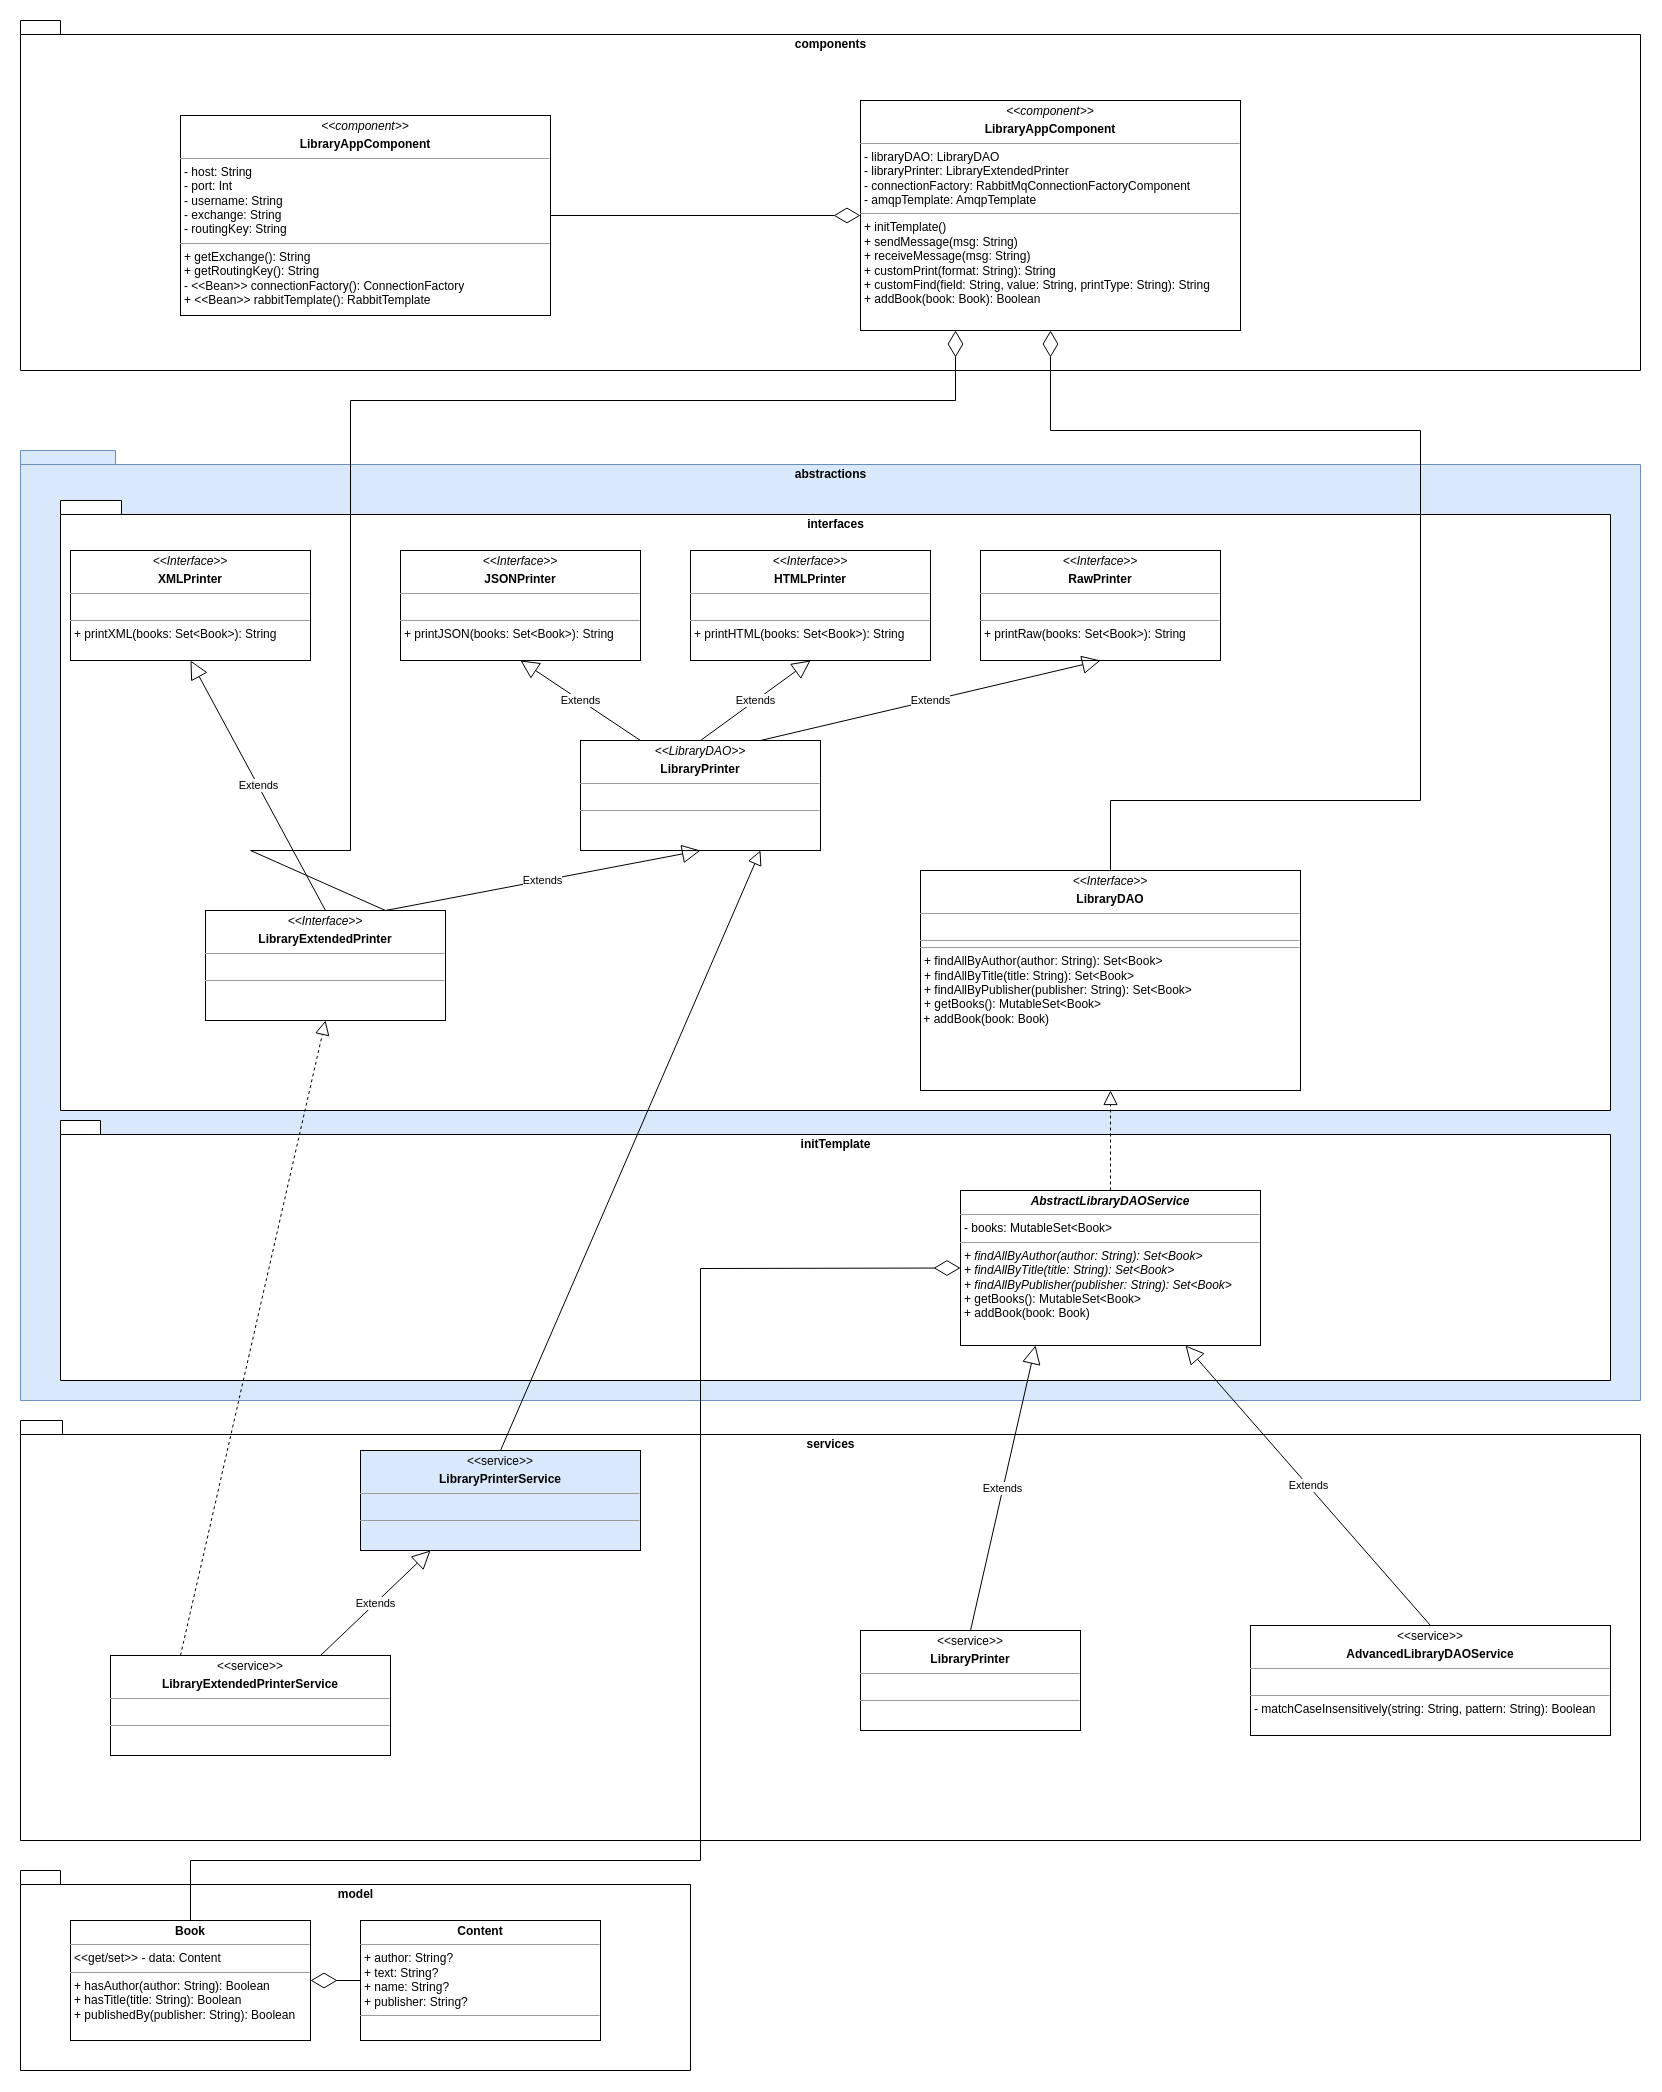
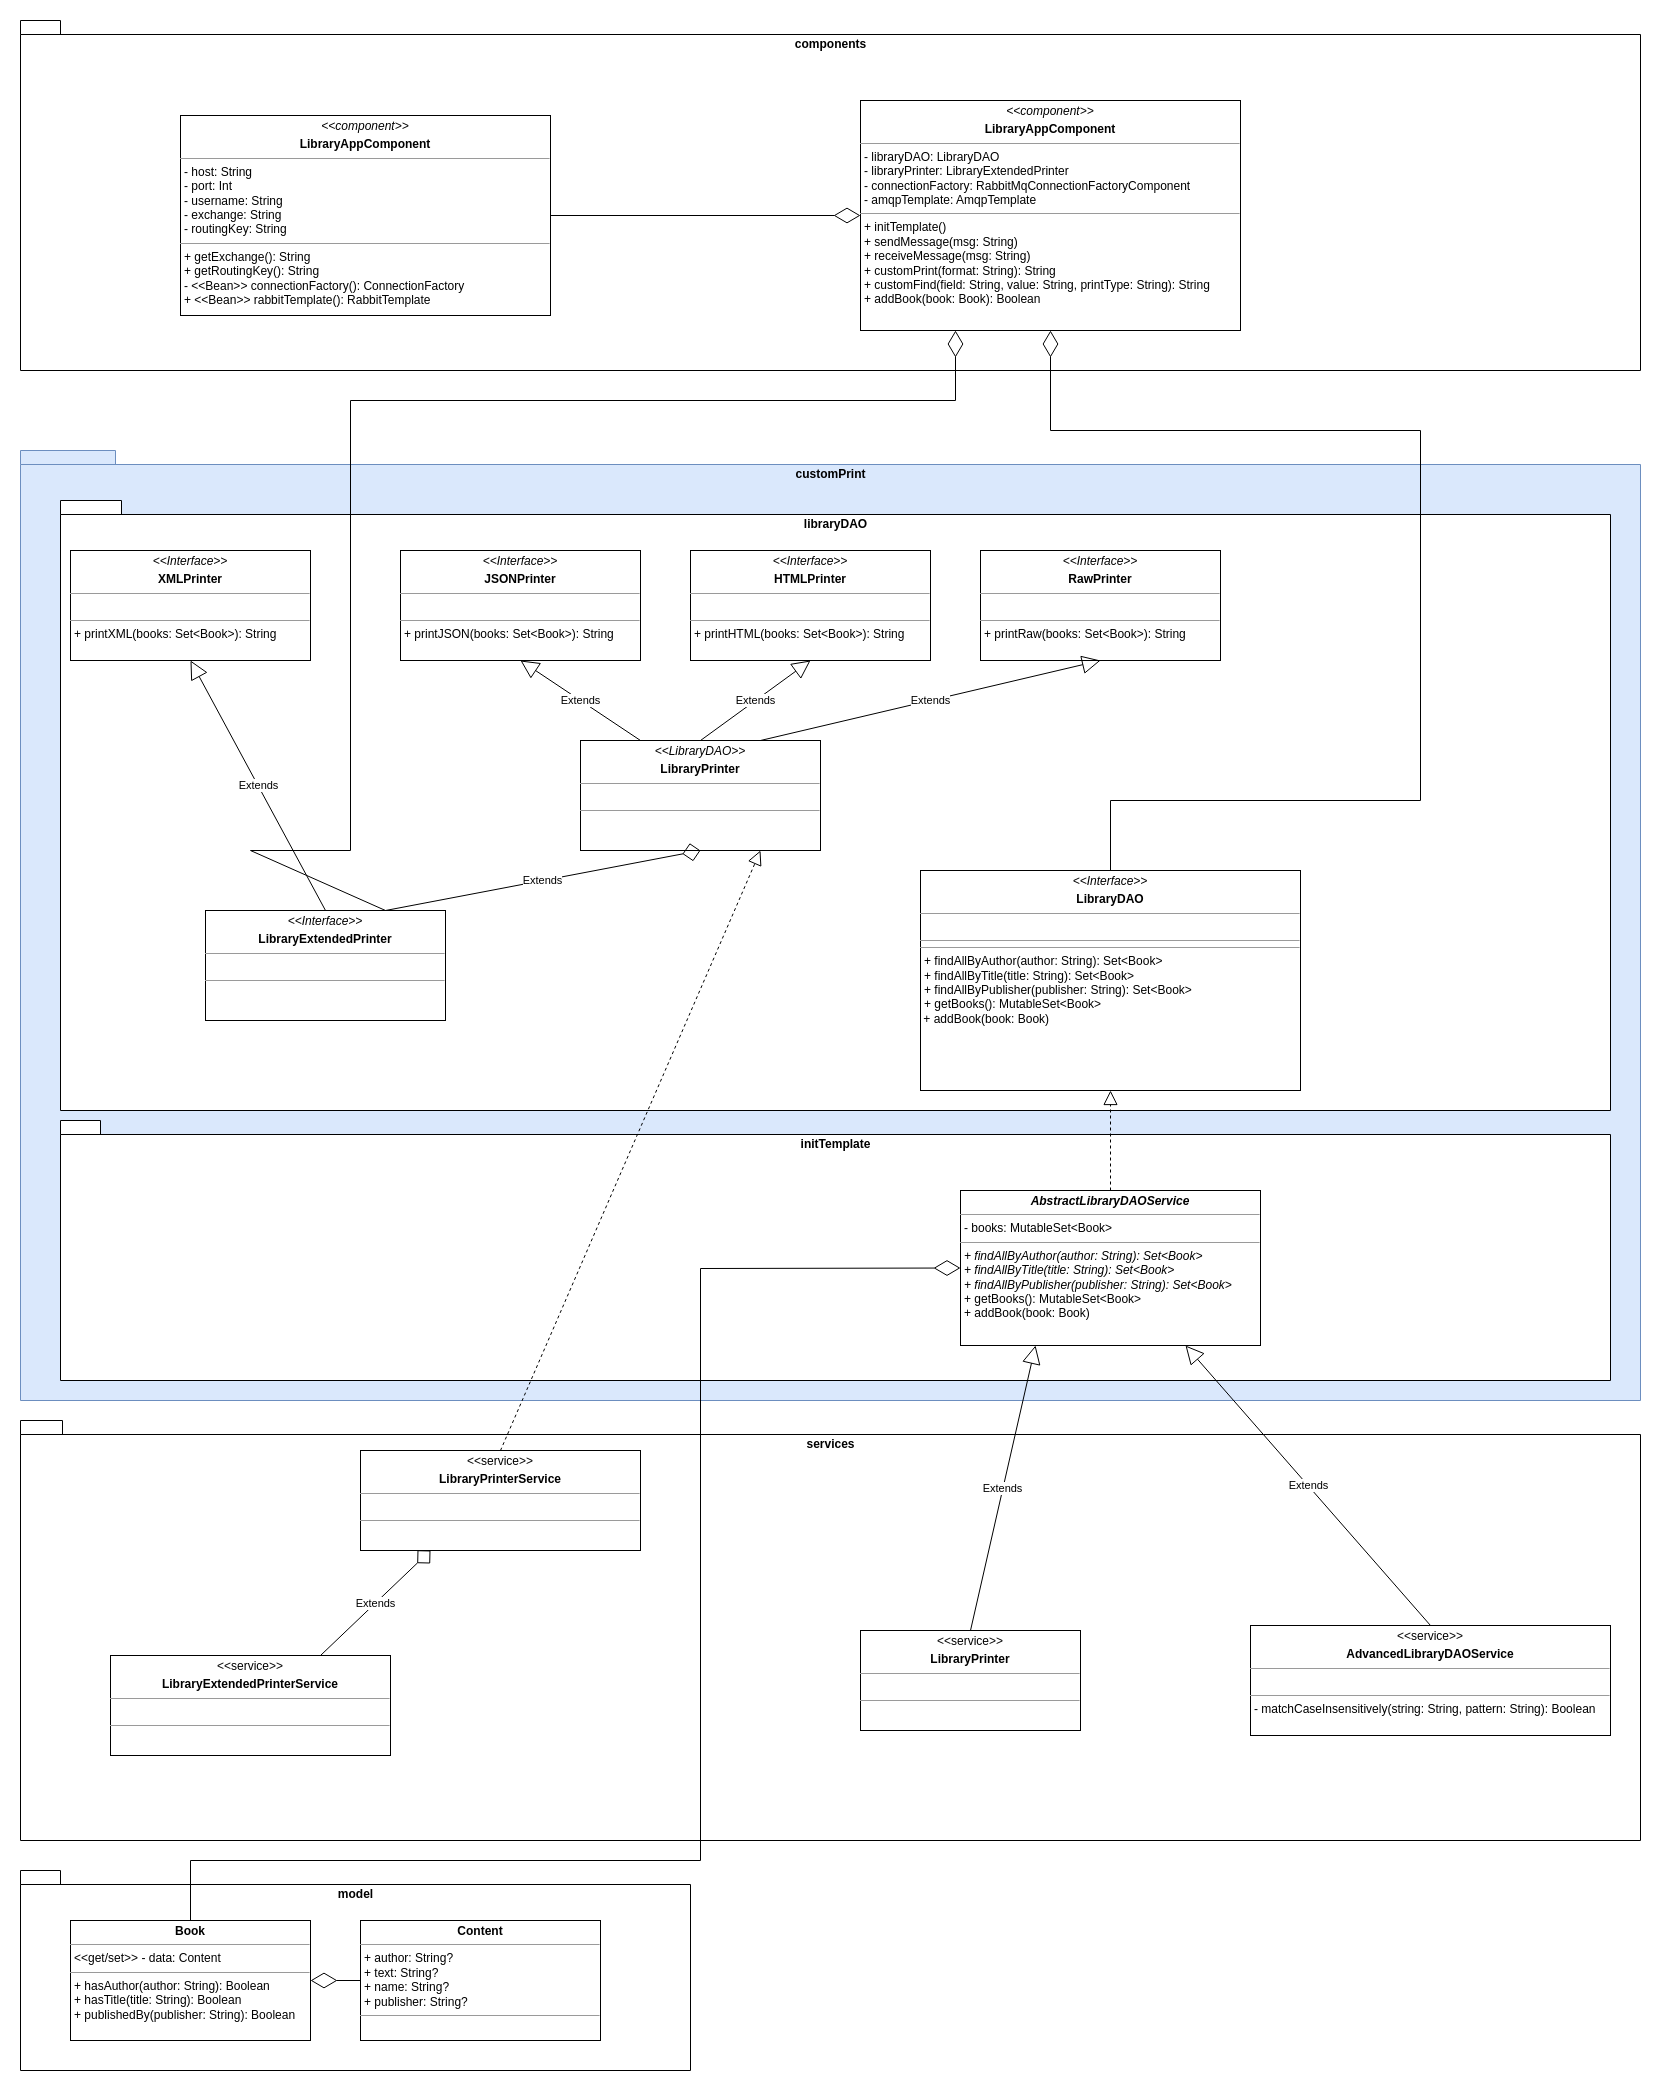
- <mxCell id="3" value="&lt;div&gt;abstractions&lt;/div&gt;&lt;div&gt;&lt;br&gt;&lt;/div&gt;" style="shape=folder;fontStyle=1;spacingTop=10;tabWidth=40;tabHeight=14;tabPosition=left;html=1;verticalAlign=top;fillColor=#dae8fc;strokeColor=#6c8ebf;" parent="1" vertex="1"><mxGeometry x="20" y="450" width="1620" height="950" as="geometry" /></mxCell>
+ <mxCell id="3" value="&lt;div&gt;customPrint&lt;/div&gt;&lt;div&gt;&lt;br&gt;&lt;/div&gt;" style="shape=folder;fontStyle=1;spacingTop=10;tabWidth=40;tabHeight=14;tabPosition=left;html=1;verticalAlign=top;fillColor=#dae8fc;strokeColor=#6c8ebf;" parent="1" vertex="1"><mxGeometry x="20" y="450" width="1620" height="950" as="geometry" /></mxCell>
- <mxCell id="4" value="&lt;div&gt;interfaces&lt;/div&gt;&lt;div&gt;&lt;br&gt;&lt;/div&gt;" style="shape=folder;fontStyle=1;spacingTop=10;tabWidth=40;tabHeight=14;tabPosition=left;html=1;verticalAlign=top;" parent="1" vertex="1"><mxGeometry x="60" y="500" width="1550" height="610" as="geometry" /></mxCell>
+ <mxCell id="4" value="&lt;div&gt;libraryDAO&lt;/div&gt;&lt;div&gt;&lt;br&gt;&lt;/div&gt;" style="shape=folder;fontStyle=1;spacingTop=10;tabWidth=40;tabHeight=14;tabPosition=left;html=1;verticalAlign=top;" parent="1" vertex="1"><mxGeometry x="60" y="500" width="1550" height="610" as="geometry" /></mxCell>
- <mxCell id="27" value="Extends" style="endArrow=block;endSize=16;endFill=0;html=1;rounded=0;entryX=0.5;entryY=1;entryDx=0;entryDy=0;exitX=0.75;exitY=0;exitDx=0;exitDy=0;" parent="1" source="21" target="20" edge="1"><mxGeometry width="160" relative="1" as="geometry"><mxPoint x="600" y="930" as="sourcePoint" /><mxPoint x="600" y="770" as="targetPoint" /></mxGeometry></mxCell>
+ <mxCell id="27" value="Extends" style="endArrow=diamond;endSize=16;endFill=0;html=1;rounded=0;entryX=0.5;entryY=1;entryDx=0;entryDy=0;exitX=0.75;exitY=0;exitDx=0;exitDy=0;" parent="1" source="21" target="20" edge="1"><mxGeometry width="160" relative="1" as="geometry"><mxPoint x="600" y="930" as="sourcePoint" /><mxPoint x="600" y="770" as="targetPoint" /></mxGeometry></mxCell>
- <mxCell id="30" value="" style="endArrow=block;dashed=0;endFill=0;endSize=12;html=1;rounded=0;entryX=0.75;entryY=1;entryDx=0;entryDy=0;exitX=0.5;exitY=0;exitDx=0;exitDy=0;" parent="1" source="14" target="20" edge="1"><mxGeometry width="160" relative="1" as="geometry"><mxPoint x="70" y="1820" as="sourcePoint" /><mxPoint x="70" y="1280" as="targetPoint" /></mxGeometry></mxCell>
+ <mxCell id="30" value="" style="endArrow=block;dashed=1;endFill=0;endSize=12;html=1;rounded=0;entryX=0.75;entryY=1;entryDx=0;entryDy=0;exitX=0.5;exitY=0;exitDx=0;exitDy=0;" parent="1" source="14" target="20" edge="1"><mxGeometry width="160" relative="1" as="geometry"><mxPoint x="70" y="1820" as="sourcePoint" /><mxPoint x="70" y="1280" as="targetPoint" /></mxGeometry></mxCell>
- <mxCell id="29" value="" style="endArrow=block;dashed=1;endFill=0;endSize=12;html=1;rounded=0;entryX=0.5;entryY=1;entryDx=0;entryDy=0;exitX=0.25;exitY=0;exitDx=0;exitDy=0;" parent="1" source="13" target="21" edge="1"><mxGeometry width="160" relative="1" as="geometry"><mxPoint x="430" y="1500" as="sourcePoint" /><mxPoint x="590" y="1500" as="targetPoint" /></mxGeometry></mxCell>
- <mxCell id="14" value="&lt;p style=&quot;margin: 0px ; margin-top: 4px ; text-align: center&quot;&gt;&amp;lt;&amp;lt;service&amp;gt;&amp;gt;&lt;b&gt;&lt;br&gt;&lt;/b&gt;&lt;/p&gt;&lt;p style=&quot;margin: 0px ; margin-top: 4px ; text-align: center&quot;&gt;&lt;b&gt;LibraryPrinterService&lt;/b&gt;&lt;br&gt;&lt;/p&gt;&lt;hr size=&quot;1&quot;&gt;&lt;div&gt;&lt;br&gt;&lt;/div&gt;&lt;hr size=&quot;1&quot;&gt;" style="verticalAlign=top;align=left;overflow=fill;fontSize=12;fontFamily=Helvetica;html=1;fillColor=#dae8fc;" parent="1" vertex="1"><mxGeometry x="360" y="1450" width="280" height="100" as="geometry" /></mxCell>
+ <mxCell id="14" value="&lt;p style=&quot;margin: 0px ; margin-top: 4px ; text-align: center&quot;&gt;&amp;lt;&amp;lt;service&amp;gt;&amp;gt;&lt;b&gt;&lt;br&gt;&lt;/b&gt;&lt;/p&gt;&lt;p style=&quot;margin: 0px ; margin-top: 4px ; text-align: center&quot;&gt;&lt;b&gt;LibraryPrinterService&lt;/b&gt;&lt;br&gt;&lt;/p&gt;&lt;hr size=&quot;1&quot;&gt;&lt;div&gt;&lt;br&gt;&lt;/div&gt;&lt;hr size=&quot;1&quot;&gt;" style="verticalAlign=top;align=left;overflow=fill;fontSize=12;fontFamily=Helvetica;html=1;" parent="1" vertex="1"><mxGeometry x="360" y="1450" width="280" height="100" as="geometry" /></mxCell>
- <mxCell id="28" value="Extends" style="endArrow=block;endSize=16;endFill=0;html=1;rounded=0;entryX=0.25;entryY=1;entryDx=0;entryDy=0;exitX=0.75;exitY=0;exitDx=0;exitDy=0;" parent="1" source="13" target="14" edge="1"><mxGeometry width="160" relative="1" as="geometry"><mxPoint x="80" y="1700" as="sourcePoint" /><mxPoint x="80" y="1540" as="targetPoint" /></mxGeometry></mxCell>
+ <mxCell id="28" value="Extends" style="endArrow=diamond;endSize=16;endFill=0;html=1;rounded=0;entryX=0.25;entryY=1;entryDx=0;entryDy=0;exitX=0.75;exitY=0;exitDx=0;exitDy=0;" parent="1" source="13" target="14" edge="1"><mxGeometry width="160" relative="1" as="geometry"><mxPoint x="80" y="1700" as="sourcePoint" /><mxPoint x="80" y="1540" as="targetPoint" /></mxGeometry></mxCell>
